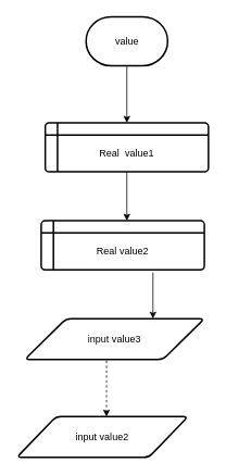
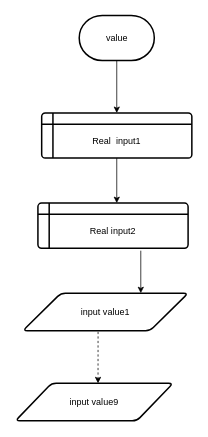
- <mxCell id="5" value="&lt;br&gt;Real&amp;nbsp; value1" style="shape=internalStorage;whiteSpace=wrap;html=1;dx=15;dy=15;rounded=1;arcSize=8;strokeWidth=2;" vertex="1" parent="1"><mxGeometry x="55" y="150" width="200" height="60" as="geometry" /></mxCell>
+ <mxCell id="5" value="&lt;br&gt;Real&amp;nbsp; input1" style="shape=internalStorage;whiteSpace=wrap;html=1;dx=15;dy=15;rounded=1;arcSize=8;strokeWidth=2;" vertex="1" parent="1"><mxGeometry x="55" y="150" width="200" height="60" as="geometry" /></mxCell>
- <mxCell id="7" value="&lt;br&gt;Real value2" style="shape=internalStorage;whiteSpace=wrap;html=1;dx=15;dy=15;rounded=1;arcSize=8;strokeWidth=2;" vertex="1" parent="1"><mxGeometry x="50" y="270" width="200" height="60" as="geometry" /></mxCell>
+ <mxCell id="7" value="&lt;br&gt;Real input2" style="shape=internalStorage;whiteSpace=wrap;html=1;dx=15;dy=15;rounded=1;arcSize=8;strokeWidth=2;" vertex="1" parent="1"><mxGeometry x="50" y="270" width="200" height="60" as="geometry" /></mxCell>
- <mxCell id="8" value="input value3" style="shape=parallelogram;html=1;strokeWidth=2;perimeter=parallelogramPerimeter;whiteSpace=wrap;rounded=1;arcSize=12;size=0.23;" vertex="1" parent="1"><mxGeometry x="30" y="390" width="220" height="50" as="geometry" /></mxCell>
+ <mxCell id="8" value="input value1" style="shape=parallelogram;html=1;strokeWidth=2;perimeter=parallelogramPerimeter;whiteSpace=wrap;rounded=1;arcSize=12;size=0.23;" vertex="1" parent="1"><mxGeometry x="30" y="390" width="220" height="50" as="geometry" /></mxCell>
- <mxCell id="9" value="input value2" style="shape=parallelogram;html=1;strokeWidth=2;perimeter=parallelogramPerimeter;whiteSpace=wrap;rounded=1;arcSize=12;size=0.23;" vertex="1" parent="1"><mxGeometry x="20" y="510" width="210" height="50" as="geometry" /></mxCell>
+ <mxCell id="9" value="input value9" style="shape=parallelogram;html=1;strokeWidth=2;perimeter=parallelogramPerimeter;whiteSpace=wrap;rounded=1;arcSize=12;size=0.23;" vertex="1" parent="1"><mxGeometry x="20" y="510" width="210" height="50" as="geometry" /></mxCell>
